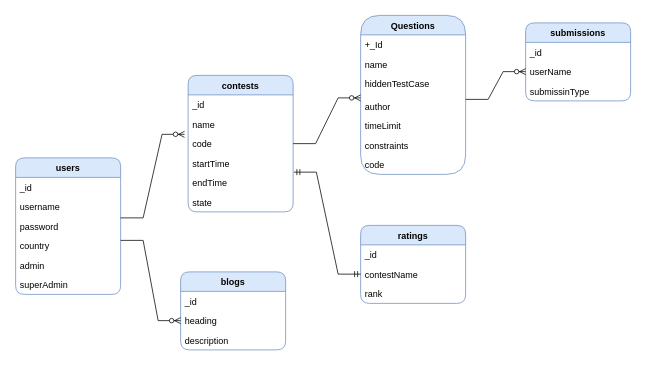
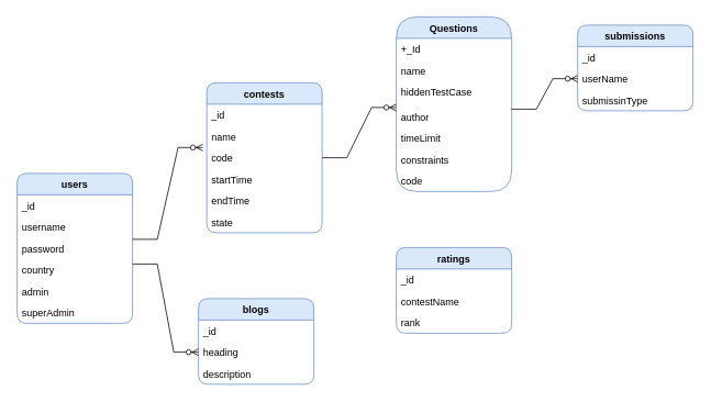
- <mxCell id="40" value="" style="edgeStyle=entityRelationEdgeStyle;fontSize=12;html=1;endArrow=ERmandOne;startArrow=ERmandOne;rounded=0;entryX=0;entryY=0.5;entryDx=0;entryDy=0;exitX=1.007;exitY=-0.038;exitDx=0;exitDy=0;exitPerimeter=0;" edge="1" parent="1" source="22" target="11"><mxGeometry width="100" height="100" relative="1" as="geometry"><mxPoint x="300" y="310" as="sourcePoint" /><mxPoint x="400" y="210" as="targetPoint" /></mxGeometry></mxCell>
